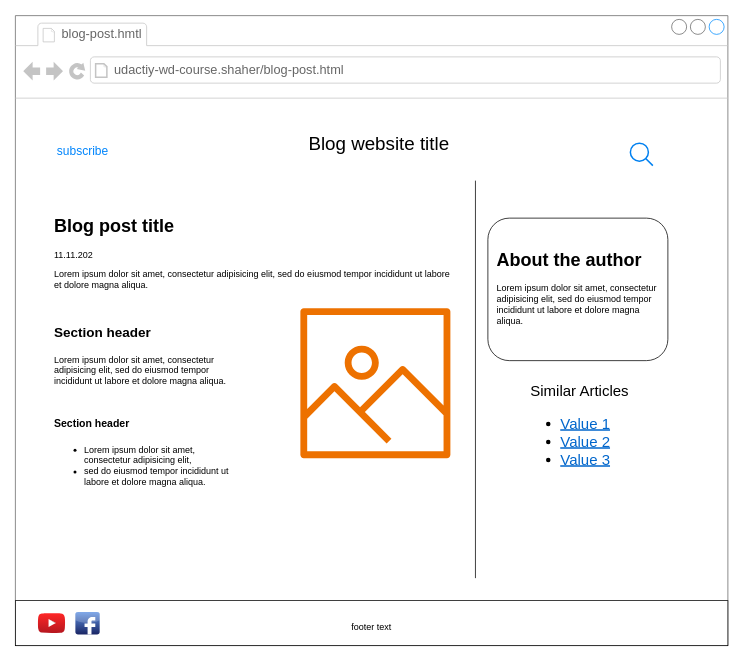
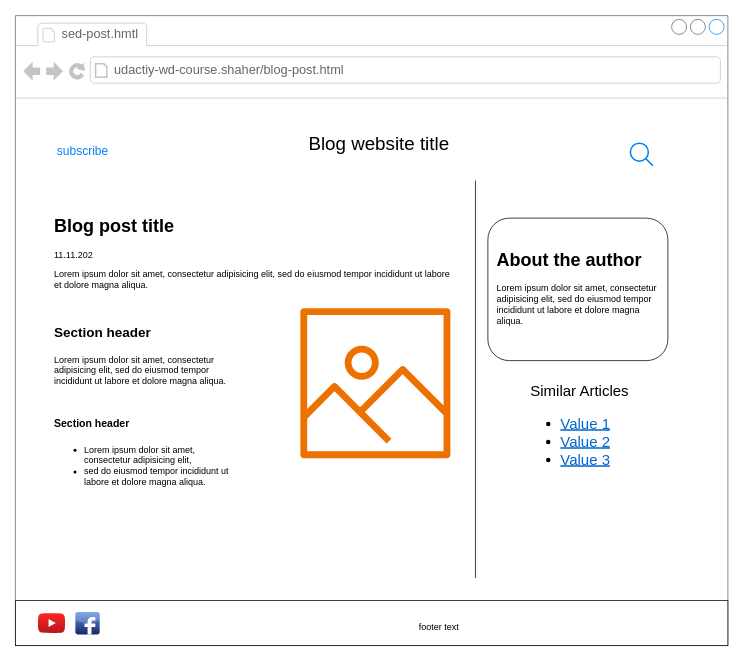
- <mxCell id="3" value="blog-post&lt;span style=&quot;background-color: initial;&quot;&gt;.hmtl&lt;/span&gt;" style="strokeWidth=1;shadow=0;dashed=0;align=center;html=1;shape=mxgraph.mockup.containers.anchor;fontSize=17;fontColor=#666666;align=left;whiteSpace=wrap;" parent="2" vertex="1"><mxGeometry x="60" y="12" width="110" height="26" as="geometry" /></mxCell>
+ <mxCell id="3" value="sed-post&lt;span style=&quot;background-color: initial;&quot;&gt;.hmtl&lt;/span&gt;" style="strokeWidth=1;shadow=0;dashed=0;align=center;html=1;shape=mxgraph.mockup.containers.anchor;fontSize=17;fontColor=#666666;align=left;whiteSpace=wrap;" parent="2" vertex="1"><mxGeometry x="60" y="12" width="110" height="26" as="geometry" /></mxCell>
- <mxCell id="12" value="footer text" style="text;html=1;align=center;verticalAlign=middle;whiteSpace=wrap;rounded=0;" parent="2" vertex="1"><mxGeometry x="445" y="800" width="60" height="30" as="geometry" /></mxCell>
+ <mxCell id="12" value="footer text" style="text;html=1;align=center;verticalAlign=middle;whiteSpace=wrap;rounded=0;" parent="2" vertex="1"><mxGeometry x="535" y="800" width="60" height="30" as="geometry" /></mxCell>
